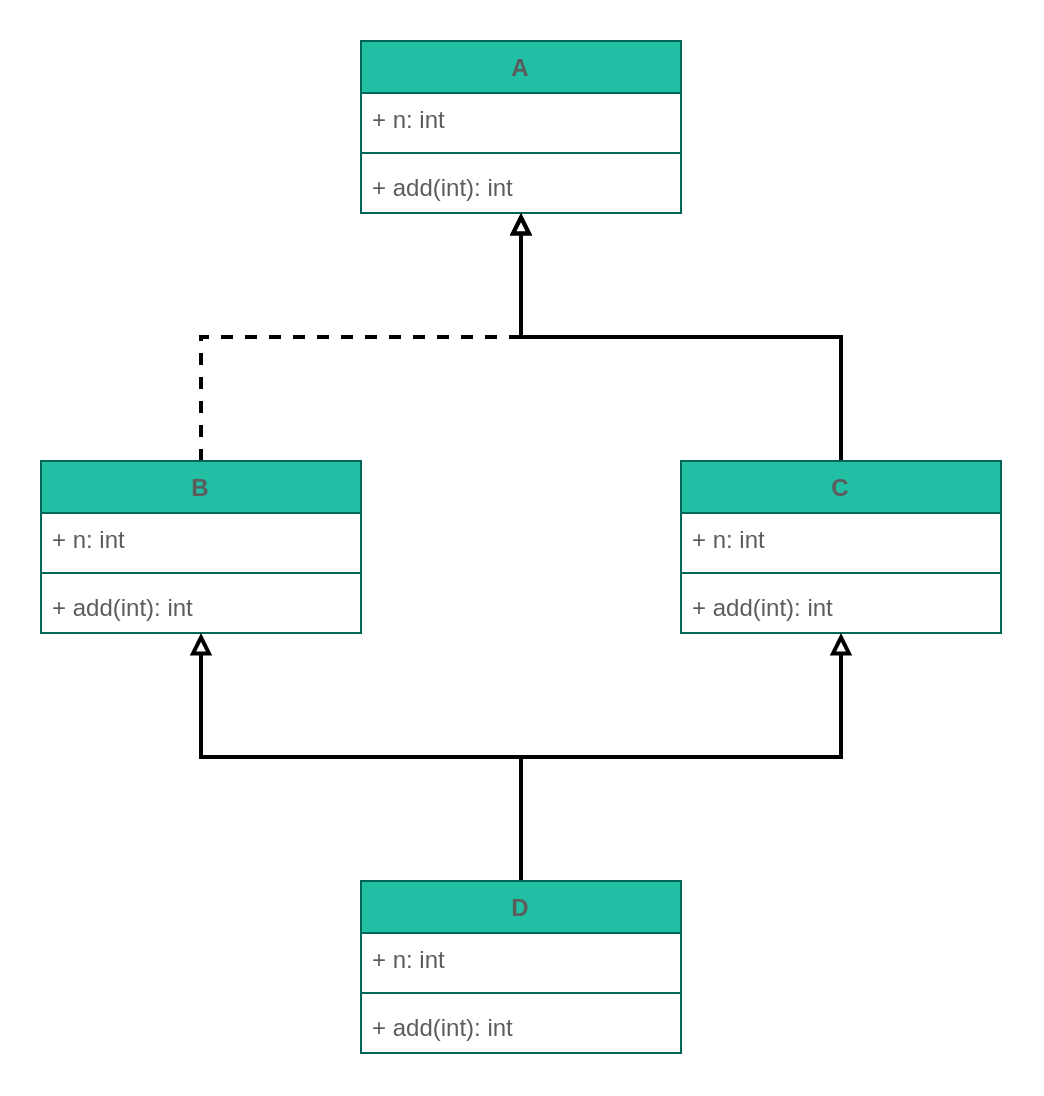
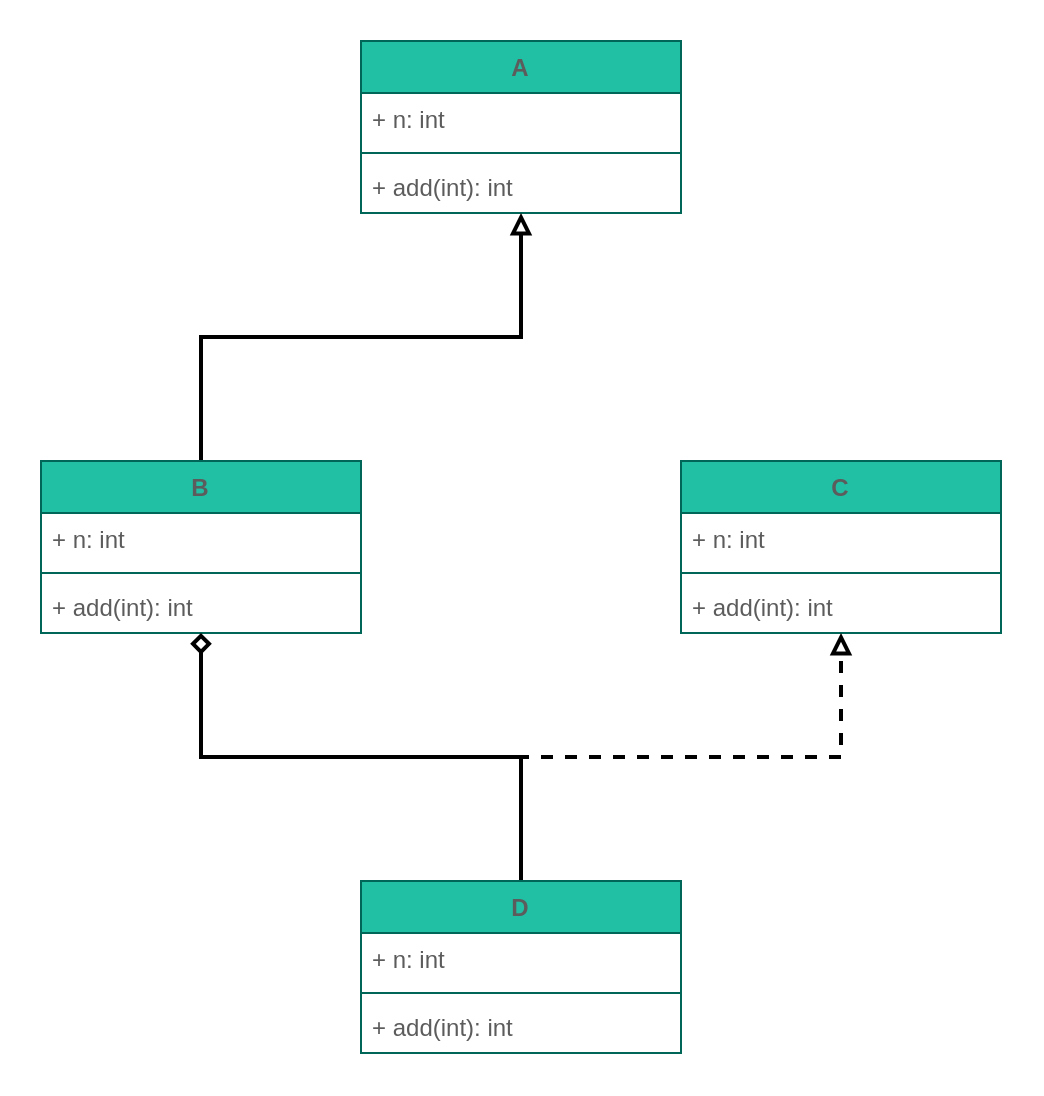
- <mxCell id="11" style="edgeStyle=orthogonalEdgeStyle;rounded=0;orthogonalLoop=1;jettySize=auto;html=1;exitX=0.5;exitY=0;exitDx=0;exitDy=0;endArrow=block;endFill=0;strokeColor=#000000;fontColor=#5C5C5C;strokeWidth=2;" edge="1" parent="1" source="12" target="2"><mxGeometry relative="1" as="geometry" /></mxCell>
- <mxCell id="6" style="edgeStyle=orthogonalEdgeStyle;rounded=0;orthogonalLoop=1;jettySize=auto;html=1;exitX=0.5;exitY=0;exitDx=0;exitDy=0;endArrow=block;endFill=0;strokeColor=#000000;fontColor=#5C5C5C;strokeWidth=2;dashed=1;" edge="1" parent="1" source="7" target="2"><mxGeometry relative="1" as="geometry"><mxPoint x="250" y="120" as="targetPoint" /></mxGeometry></mxCell>
+ <mxCell id="6" style="edgeStyle=orthogonalEdgeStyle;rounded=0;orthogonalLoop=1;jettySize=auto;html=1;exitX=0.5;exitY=0;exitDx=0;exitDy=0;endArrow=block;endFill=0;strokeColor=#000000;fontColor=#5C5C5C;strokeWidth=2;" edge="1" parent="1" source="7" target="2"><mxGeometry relative="1" as="geometry"><mxPoint x="250" y="120" as="targetPoint" /></mxGeometry></mxCell>
- <mxCell id="16" style="edgeStyle=orthogonalEdgeStyle;rounded=0;sketch=0;orthogonalLoop=1;jettySize=auto;html=1;exitX=0.5;exitY=0;exitDx=0;exitDy=0;fontColor=#5C5C5C;endArrow=block;endFill=0;shadow=0;fillColor=#f8cecc;strokeColor=#000000;strokeWidth=2;" edge="1" parent="1" source="18" target="7"><mxGeometry relative="1" as="geometry" /></mxCell>
+ <mxCell id="16" style="edgeStyle=orthogonalEdgeStyle;rounded=0;sketch=0;orthogonalLoop=1;jettySize=auto;html=1;exitX=0.5;exitY=0;exitDx=0;exitDy=0;fontColor=#5C5C5C;endArrow=diamond;endFill=0;shadow=0;fillColor=#f8cecc;strokeColor=#000000;strokeWidth=2;" edge="1" parent="1" source="18" target="7"><mxGeometry relative="1" as="geometry" /></mxCell>
- <mxCell id="17" style="edgeStyle=orthogonalEdgeStyle;rounded=0;sketch=0;orthogonalLoop=1;jettySize=auto;html=1;exitX=0.5;exitY=0;exitDx=0;exitDy=0;fontColor=#5C5C5C;endArrow=block;endFill=0;strokeColor=#000000;fillColor=#21C0A5;strokeWidth=2;" edge="1" parent="1" source="18" target="12"><mxGeometry relative="1" as="geometry" /></mxCell>
+ <mxCell id="17" style="edgeStyle=orthogonalEdgeStyle;rounded=0;sketch=0;orthogonalLoop=1;jettySize=auto;html=1;exitX=0.5;exitY=0;exitDx=0;exitDy=0;fontColor=#5C5C5C;endArrow=block;endFill=0;strokeColor=#000000;fillColor=#21C0A5;strokeWidth=2;dashed=1;" edge="1" parent="1" source="18" target="12"><mxGeometry relative="1" as="geometry" /></mxCell>
